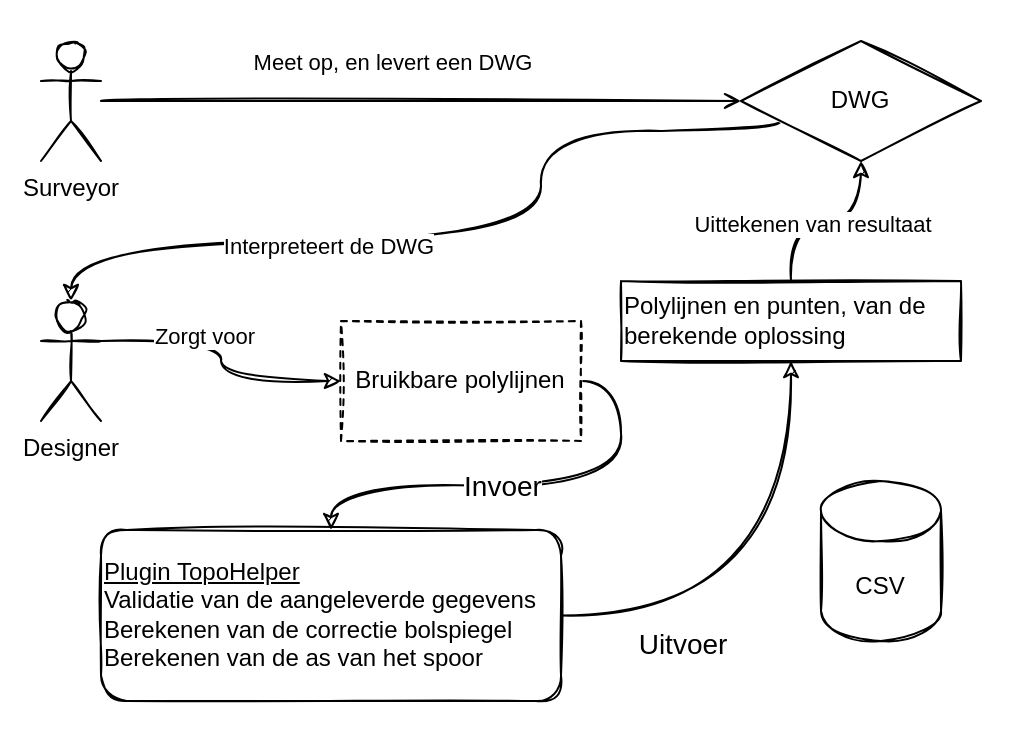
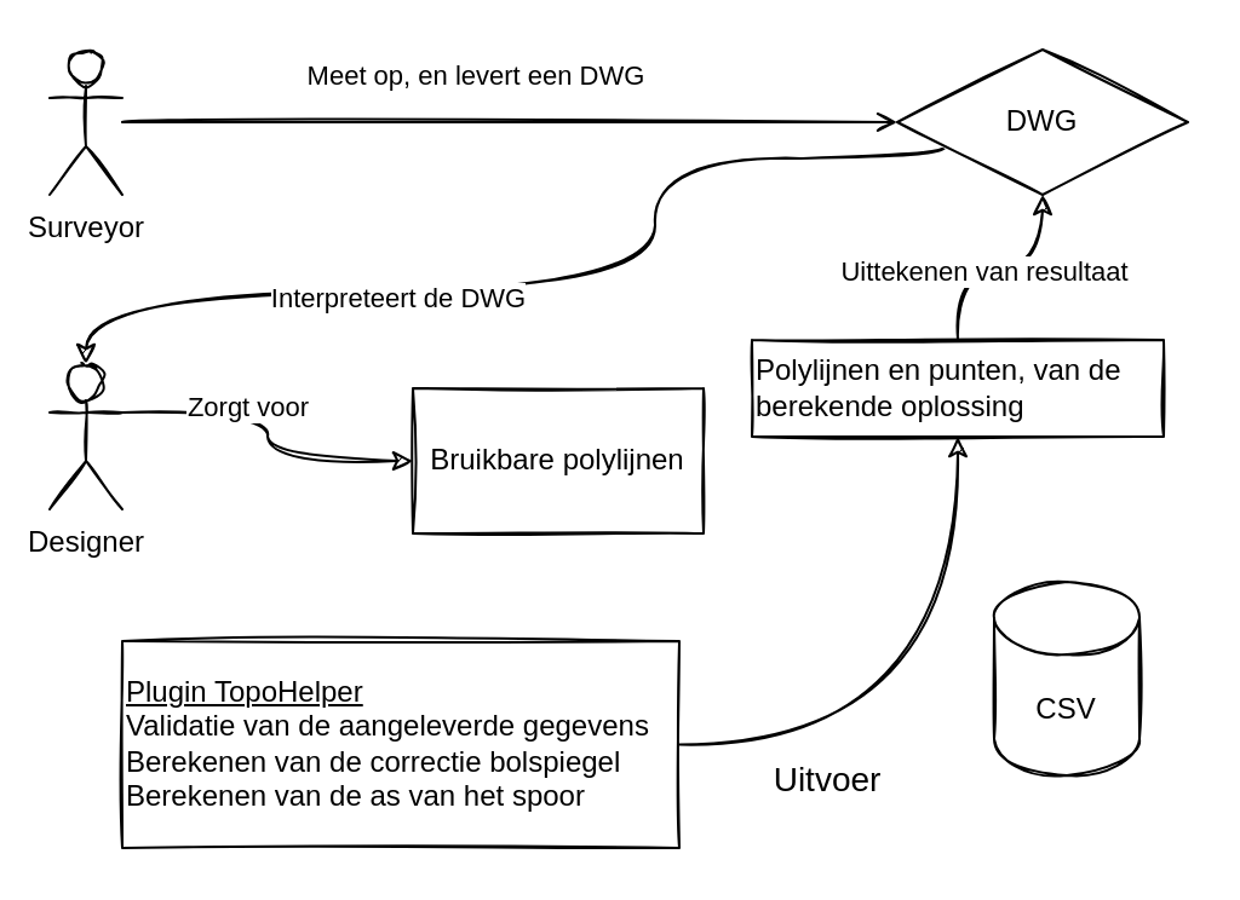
- <mxCell id="16" value="Bruikbare polylijnen" style="whiteSpace=wrap;html=1;sketch=1;dashed=1;" vertex="1" parent="1"><mxGeometry x="170" y="160" width="120" height="60" as="geometry" /></mxCell>
+ <mxCell id="16" value="Bruikbare polylijnen" style="whiteSpace=wrap;html=1;sketch=1;" vertex="1" parent="1"><mxGeometry x="170" y="160" width="120" height="60" as="geometry" /></mxCell>
- <mxCell id="14" style="edgeStyle=orthogonalEdgeStyle;curved=1;rounded=0;sketch=1;orthogonalLoop=1;jettySize=auto;html=1;exitX=1;exitY=0.5;exitDx=0;exitDy=0;entryX=0.5;entryY=0;entryDx=0;entryDy=0;" edge="1" parent="1" source="16" target="2"><mxGeometry relative="1" as="geometry"><mxPoint x="262.5" y="264.5" as="targetPoint" /></mxGeometry></mxCell>
- <mxCell id="15" value="&lt;font style=&quot;font-size: 14px&quot;&gt;Invoer&lt;/font&gt;" style="edgeLabel;html=1;align=center;verticalAlign=middle;resizable=0;points=[];" vertex="1" connectable="0" parent="14"><mxGeometry x="-0.197" relative="1" as="geometry"><mxPoint x="-36.05" as="offset" /></mxGeometry></mxCell>
- <mxCell id="2" value="&lt;div&gt;&lt;span&gt;&lt;u&gt;Plugin TopoHelper&lt;/u&gt;&lt;br&gt;&lt;/span&gt;&lt;/div&gt;&lt;div&gt;&lt;span&gt;Validatie van de aangeleverde gegevens&lt;/span&gt;&lt;/div&gt;&lt;span&gt;&lt;div&gt;&lt;span&gt;Berekenen van de correctie bolspiegel&lt;/span&gt;&lt;/div&gt;&lt;/span&gt;&lt;span&gt;&lt;div&gt;&lt;span&gt;Berekenen van de as van het spoor&amp;nbsp;&lt;/span&gt;&lt;span&gt;&amp;nbsp;&lt;/span&gt;&lt;/div&gt;&lt;/span&gt;" style="rounded=1;whiteSpace=wrap;html=1;sketch=1;align=left;" vertex="1" parent="1"><mxGeometry x="50" y="264.5" width="230" height="85.5" as="geometry" /></mxCell>
+ <mxCell id="2" value="&lt;div&gt;&lt;span&gt;&lt;u&gt;Plugin TopoHelper&lt;/u&gt;&lt;br&gt;&lt;/span&gt;&lt;/div&gt;&lt;div&gt;&lt;span&gt;Validatie van de aangeleverde gegevens&lt;/span&gt;&lt;/div&gt;&lt;span&gt;&lt;div&gt;&lt;span&gt;Berekenen van de correctie bolspiegel&lt;/span&gt;&lt;/div&gt;&lt;/span&gt;&lt;span&gt;&lt;div&gt;&lt;span&gt;Berekenen van de as van het spoor&amp;nbsp;&lt;/span&gt;&lt;span&gt;&amp;nbsp;&lt;/span&gt;&lt;/div&gt;&lt;/span&gt;" style="whiteSpace=wrap;html=1;sketch=1;align=left;rounded=0;" vertex="1" parent="1"><mxGeometry x="50" y="264.5" width="230" height="85.5" as="geometry" /></mxCell>
